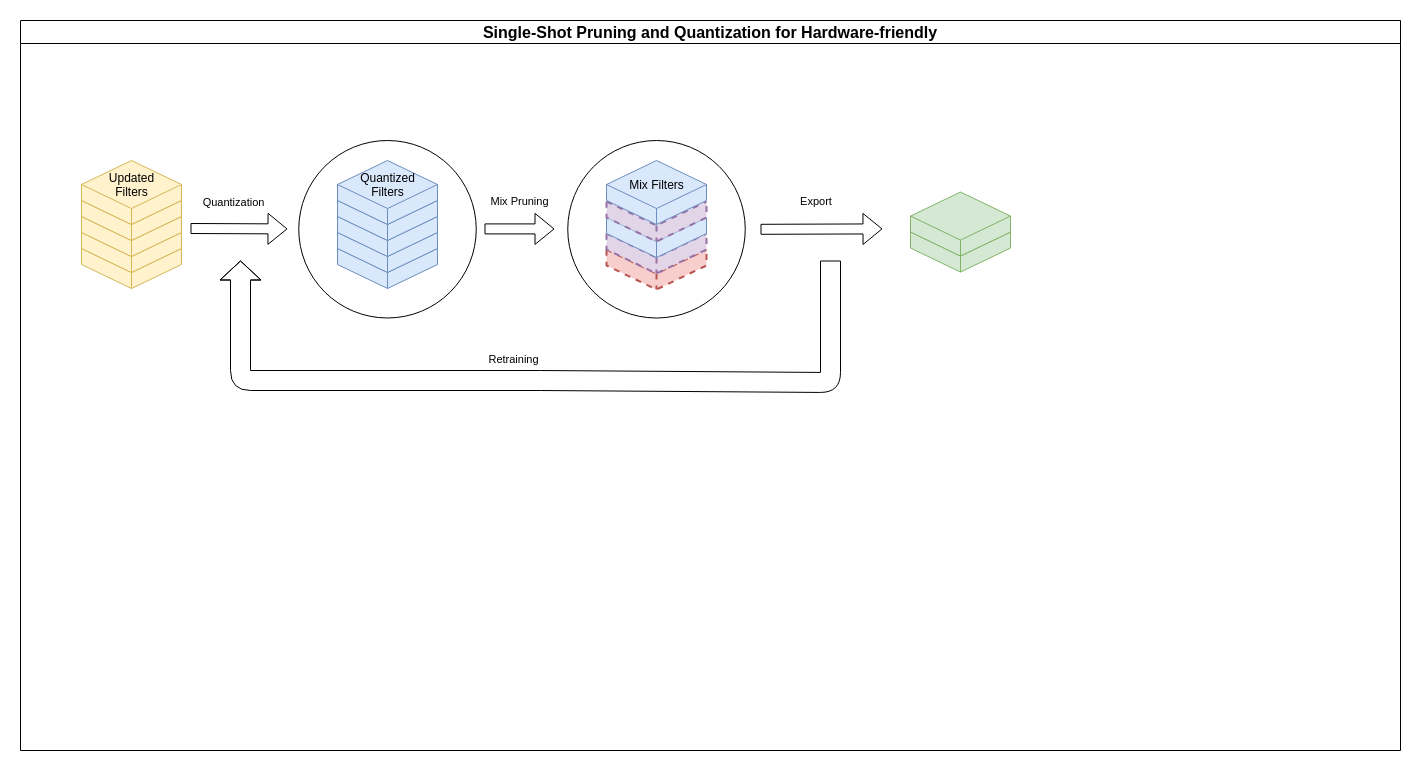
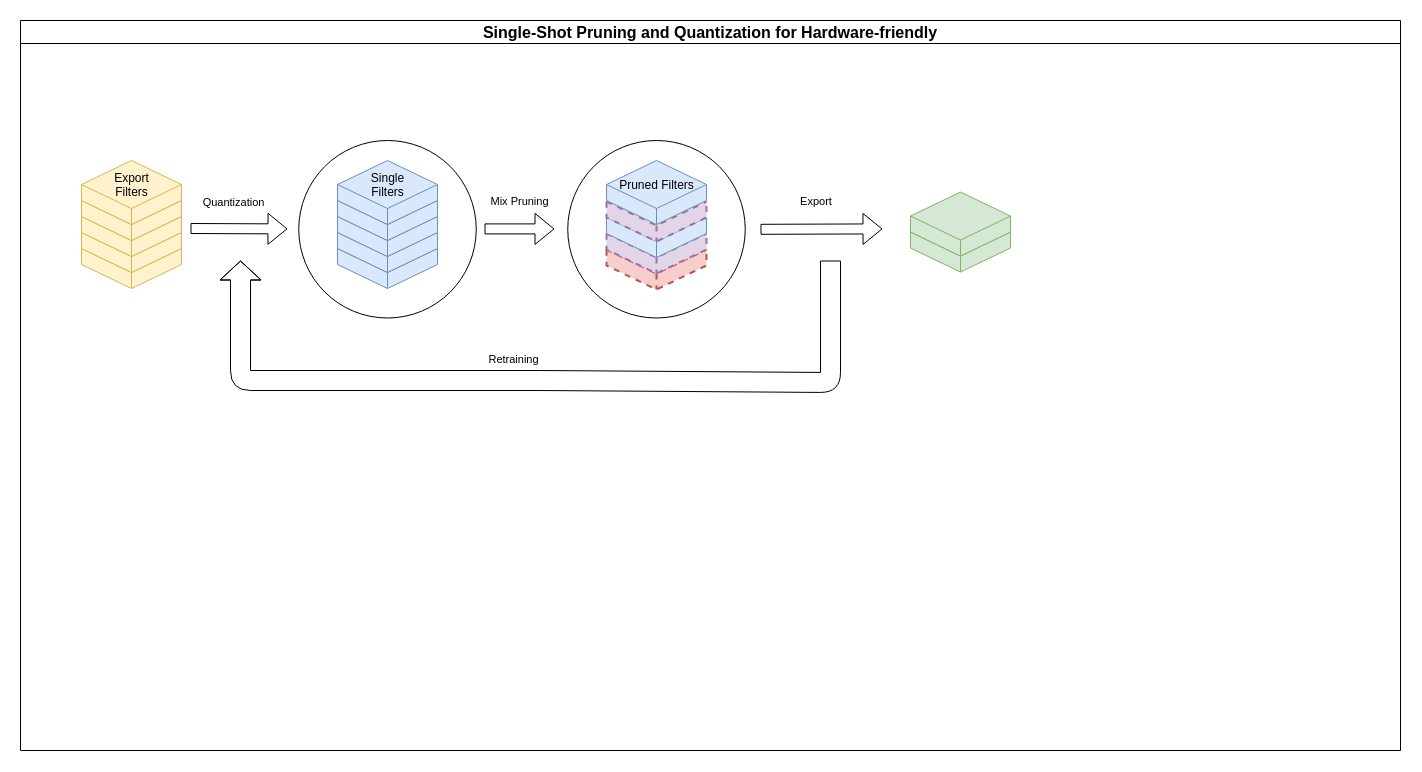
- <mxCell id="11" value="&lt;font color=&quot;#000000&quot;&gt;Updated&lt;br&gt;Filters&lt;br&gt;&lt;br&gt;&lt;/font&gt;" style="html=1;shape=mxgraph.basic.isocube;isoAngle=15;fillColor=#fff2cc;strokeColor=#d6b656;" vertex="1" parent="5"><mxGeometry width="100" height="64" as="geometry" /></mxCell>
+ <mxCell id="11" value="&lt;font color=&quot;#000000&quot;&gt;Export&lt;br&gt;Filters&lt;br&gt;&lt;br&gt;&lt;/font&gt;" style="html=1;shape=mxgraph.basic.isocube;isoAngle=15;fillColor=#fff2cc;strokeColor=#d6b656;" vertex="1" parent="5"><mxGeometry width="100" height="64" as="geometry" /></mxCell>
- <mxCell id="17" value="&lt;font color=&quot;#000000&quot;&gt;Quantized&lt;br&gt;Filters&lt;br&gt;&lt;br&gt;&lt;/font&gt;" style="html=1;shape=mxgraph.basic.isocube;isoAngle=15;fillColor=#dae8fc;strokeColor=#6c8ebf;" vertex="1" parent="2"><mxGeometry x="317" y="140" width="100" height="64" as="geometry" /></mxCell>
+ <mxCell id="17" value="&lt;font color=&quot;#000000&quot;&gt;Single&lt;br&gt;Filters&lt;br&gt;&lt;br&gt;&lt;/font&gt;" style="html=1;shape=mxgraph.basic.isocube;isoAngle=15;fillColor=#dae8fc;strokeColor=#6c8ebf;" vertex="1" parent="2"><mxGeometry x="317" y="140" width="100" height="64" as="geometry" /></mxCell>
- <mxCell id="23" value="&lt;font color=&quot;#000000&quot;&gt;Mix Filters&lt;br&gt;&lt;br&gt;&lt;/font&gt;" style="html=1;shape=mxgraph.basic.isocube;isoAngle=15;fillColor=#dae8fc;strokeColor=#6c8ebf;" vertex="1" parent="2"><mxGeometry x="586" y="140" width="100" height="64" as="geometry" /></mxCell>
+ <mxCell id="23" value="&lt;font color=&quot;#000000&quot;&gt;Pruned Filters&lt;br&gt;&lt;br&gt;&lt;/font&gt;" style="html=1;shape=mxgraph.basic.isocube;isoAngle=15;fillColor=#dae8fc;strokeColor=#6c8ebf;" vertex="1" parent="2"><mxGeometry x="586" y="140" width="100" height="64" as="geometry" /></mxCell>
